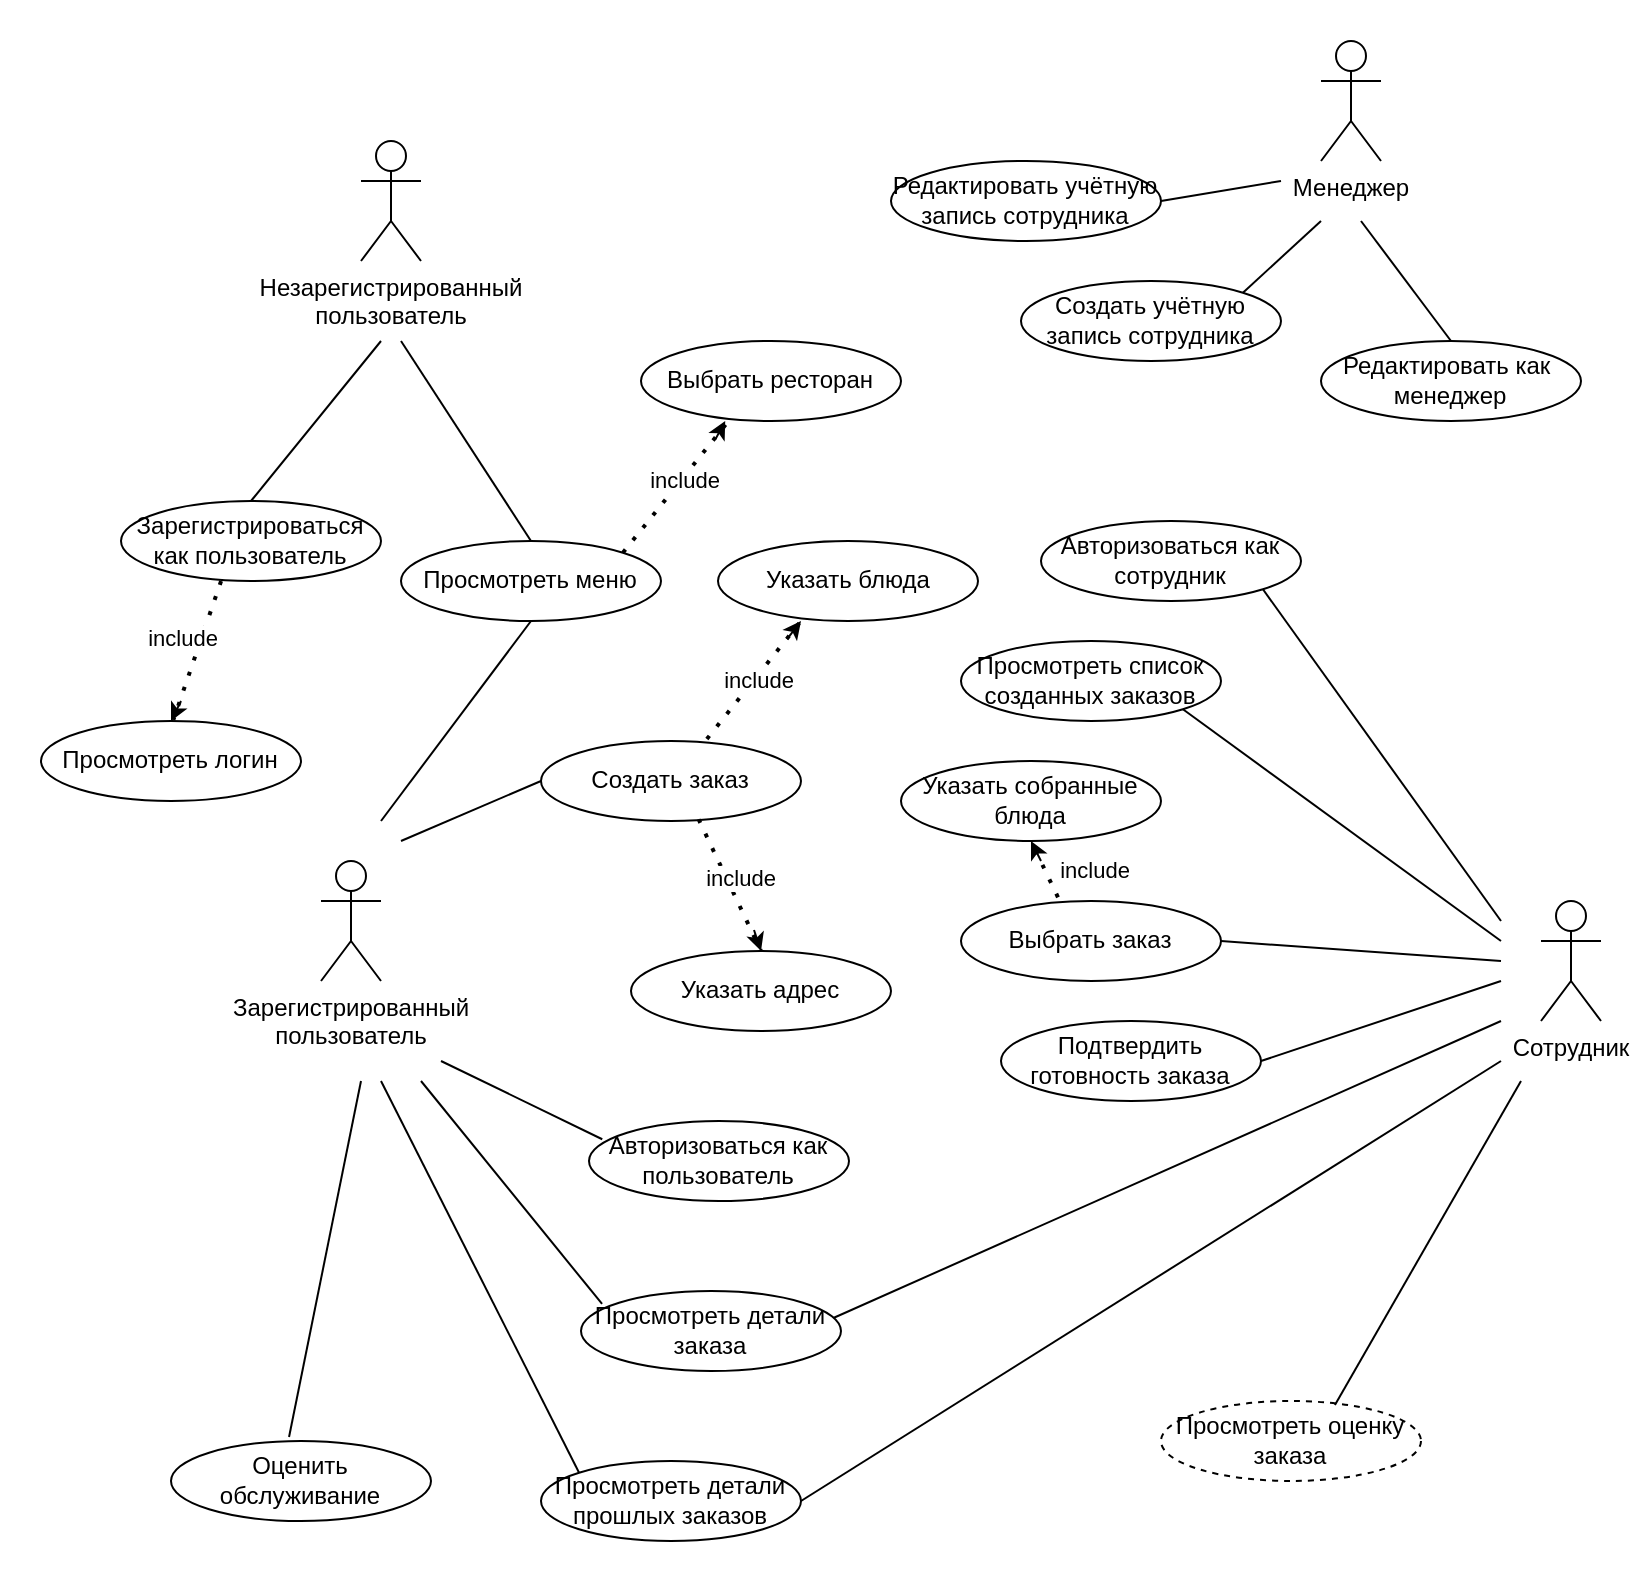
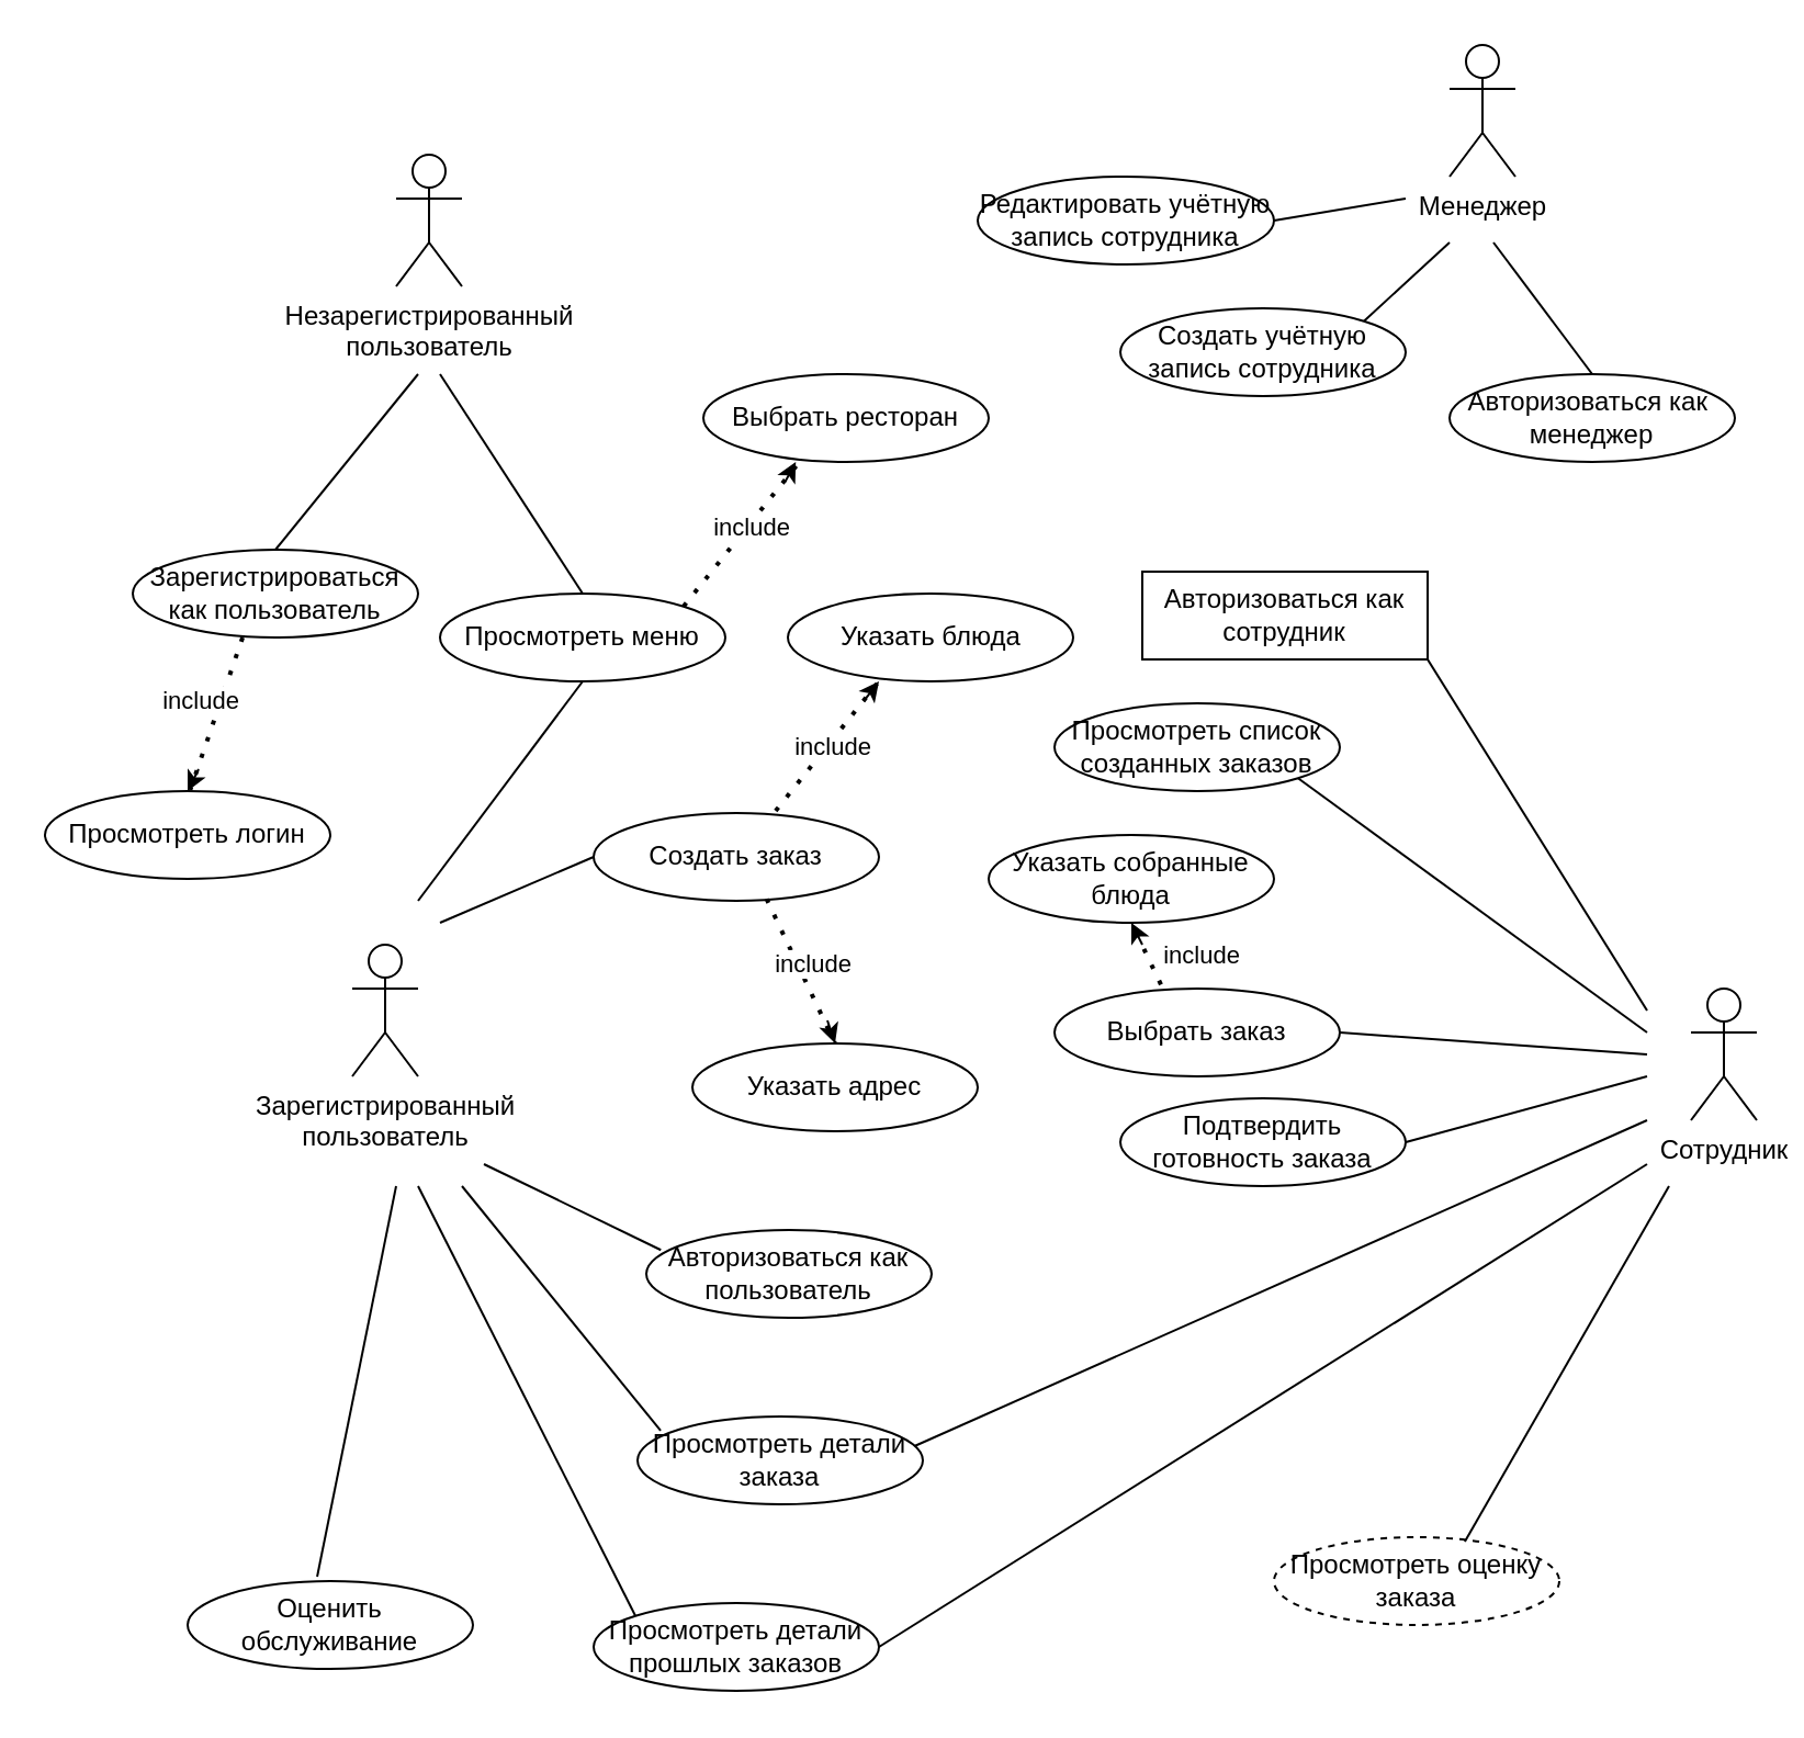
- <mxCell id="40" value="Редактировать как&amp;nbsp;&lt;br&gt;менеджер" style="ellipse;whiteSpace=wrap;html=1;" parent="1" vertex="1"><mxGeometry x="660" y="170" width="130" height="40" as="geometry" /></mxCell>
+ <mxCell id="40" value="Авторизоваться как&amp;nbsp;&lt;br&gt;менеджер" style="ellipse;whiteSpace=wrap;html=1;" parent="1" vertex="1"><mxGeometry x="660" y="170" width="130" height="40" as="geometry" /></mxCell>
- <mxCell id="23" value="Авторизоваться как сотрудник" style="ellipse;whiteSpace=wrap;html=1;" parent="1" vertex="1"><mxGeometry x="520" y="260" width="130" height="40" as="geometry" /></mxCell>
+ <mxCell id="23" value="Авторизоваться как сотрудник" style="whiteSpace=wrap;html=1;rounded=0;" parent="1" vertex="1"><mxGeometry x="520" y="260" width="130" height="40" as="geometry" /></mxCell>
- <mxCell id="24" value="Подтвердить готовность заказа" style="ellipse;whiteSpace=wrap;html=1;" parent="1" vertex="1"><mxGeometry x="500" y="510" width="130" height="40" as="geometry" /></mxCell>
+ <mxCell id="24" value="Подтвердить готовность заказа" style="ellipse;whiteSpace=wrap;html=1;" parent="1" vertex="1"><mxGeometry x="510" y="500" width="130" height="40" as="geometry" /></mxCell>
